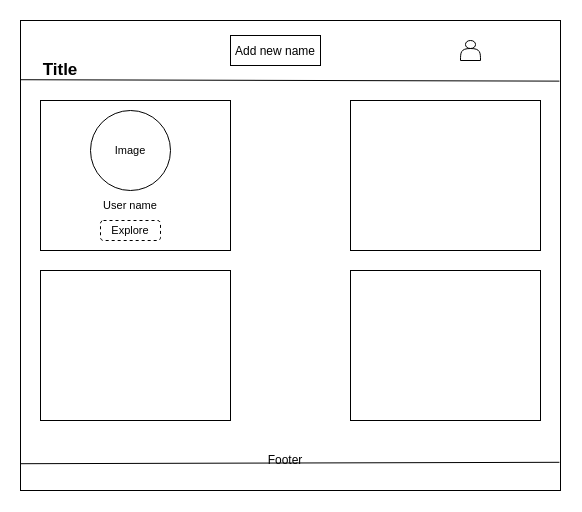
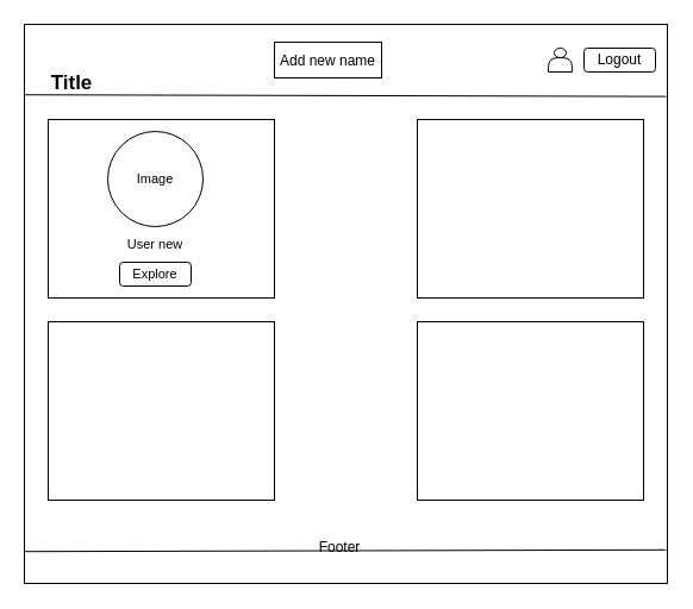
+ <mxCell id="4" value="Logout" style="rounded=1;whiteSpace=wrap;html=1;" vertex="1" parent="1"><mxGeometry x="490" y="40" width="60" height="20" as="geometry" /></mxCell>
- <mxCell id="15" value="&lt;font style=&quot;font-size: 11px;&quot;&gt;User name&lt;/font&gt;" style="text;html=1;strokeColor=none;fillColor=none;align=center;verticalAlign=middle;whiteSpace=wrap;rounded=0;fontSize=12;" vertex="1" parent="1"><mxGeometry x="100" y="190" width="60" height="30" as="geometry" /></mxCell>
+ <mxCell id="15" value="&lt;font style=&quot;font-size: 11px;&quot;&gt;User new&lt;/font&gt;" style="text;html=1;strokeColor=none;fillColor=none;align=center;verticalAlign=middle;whiteSpace=wrap;rounded=0;fontSize=12;" vertex="1" parent="1"><mxGeometry x="100" y="190" width="60" height="30" as="geometry" /></mxCell>
- <mxCell id="16" value="Explore" style="rounded=1;whiteSpace=wrap;html=1;fontSize=11;dashed=1;" vertex="1" parent="1"><mxGeometry x="100" y="220" width="60" height="20" as="geometry" /></mxCell>
+ <mxCell id="16" value="Explore" style="rounded=1;whiteSpace=wrap;html=1;fontSize=11;" vertex="1" parent="1"><mxGeometry x="100" y="220" width="60" height="20" as="geometry" /></mxCell>
